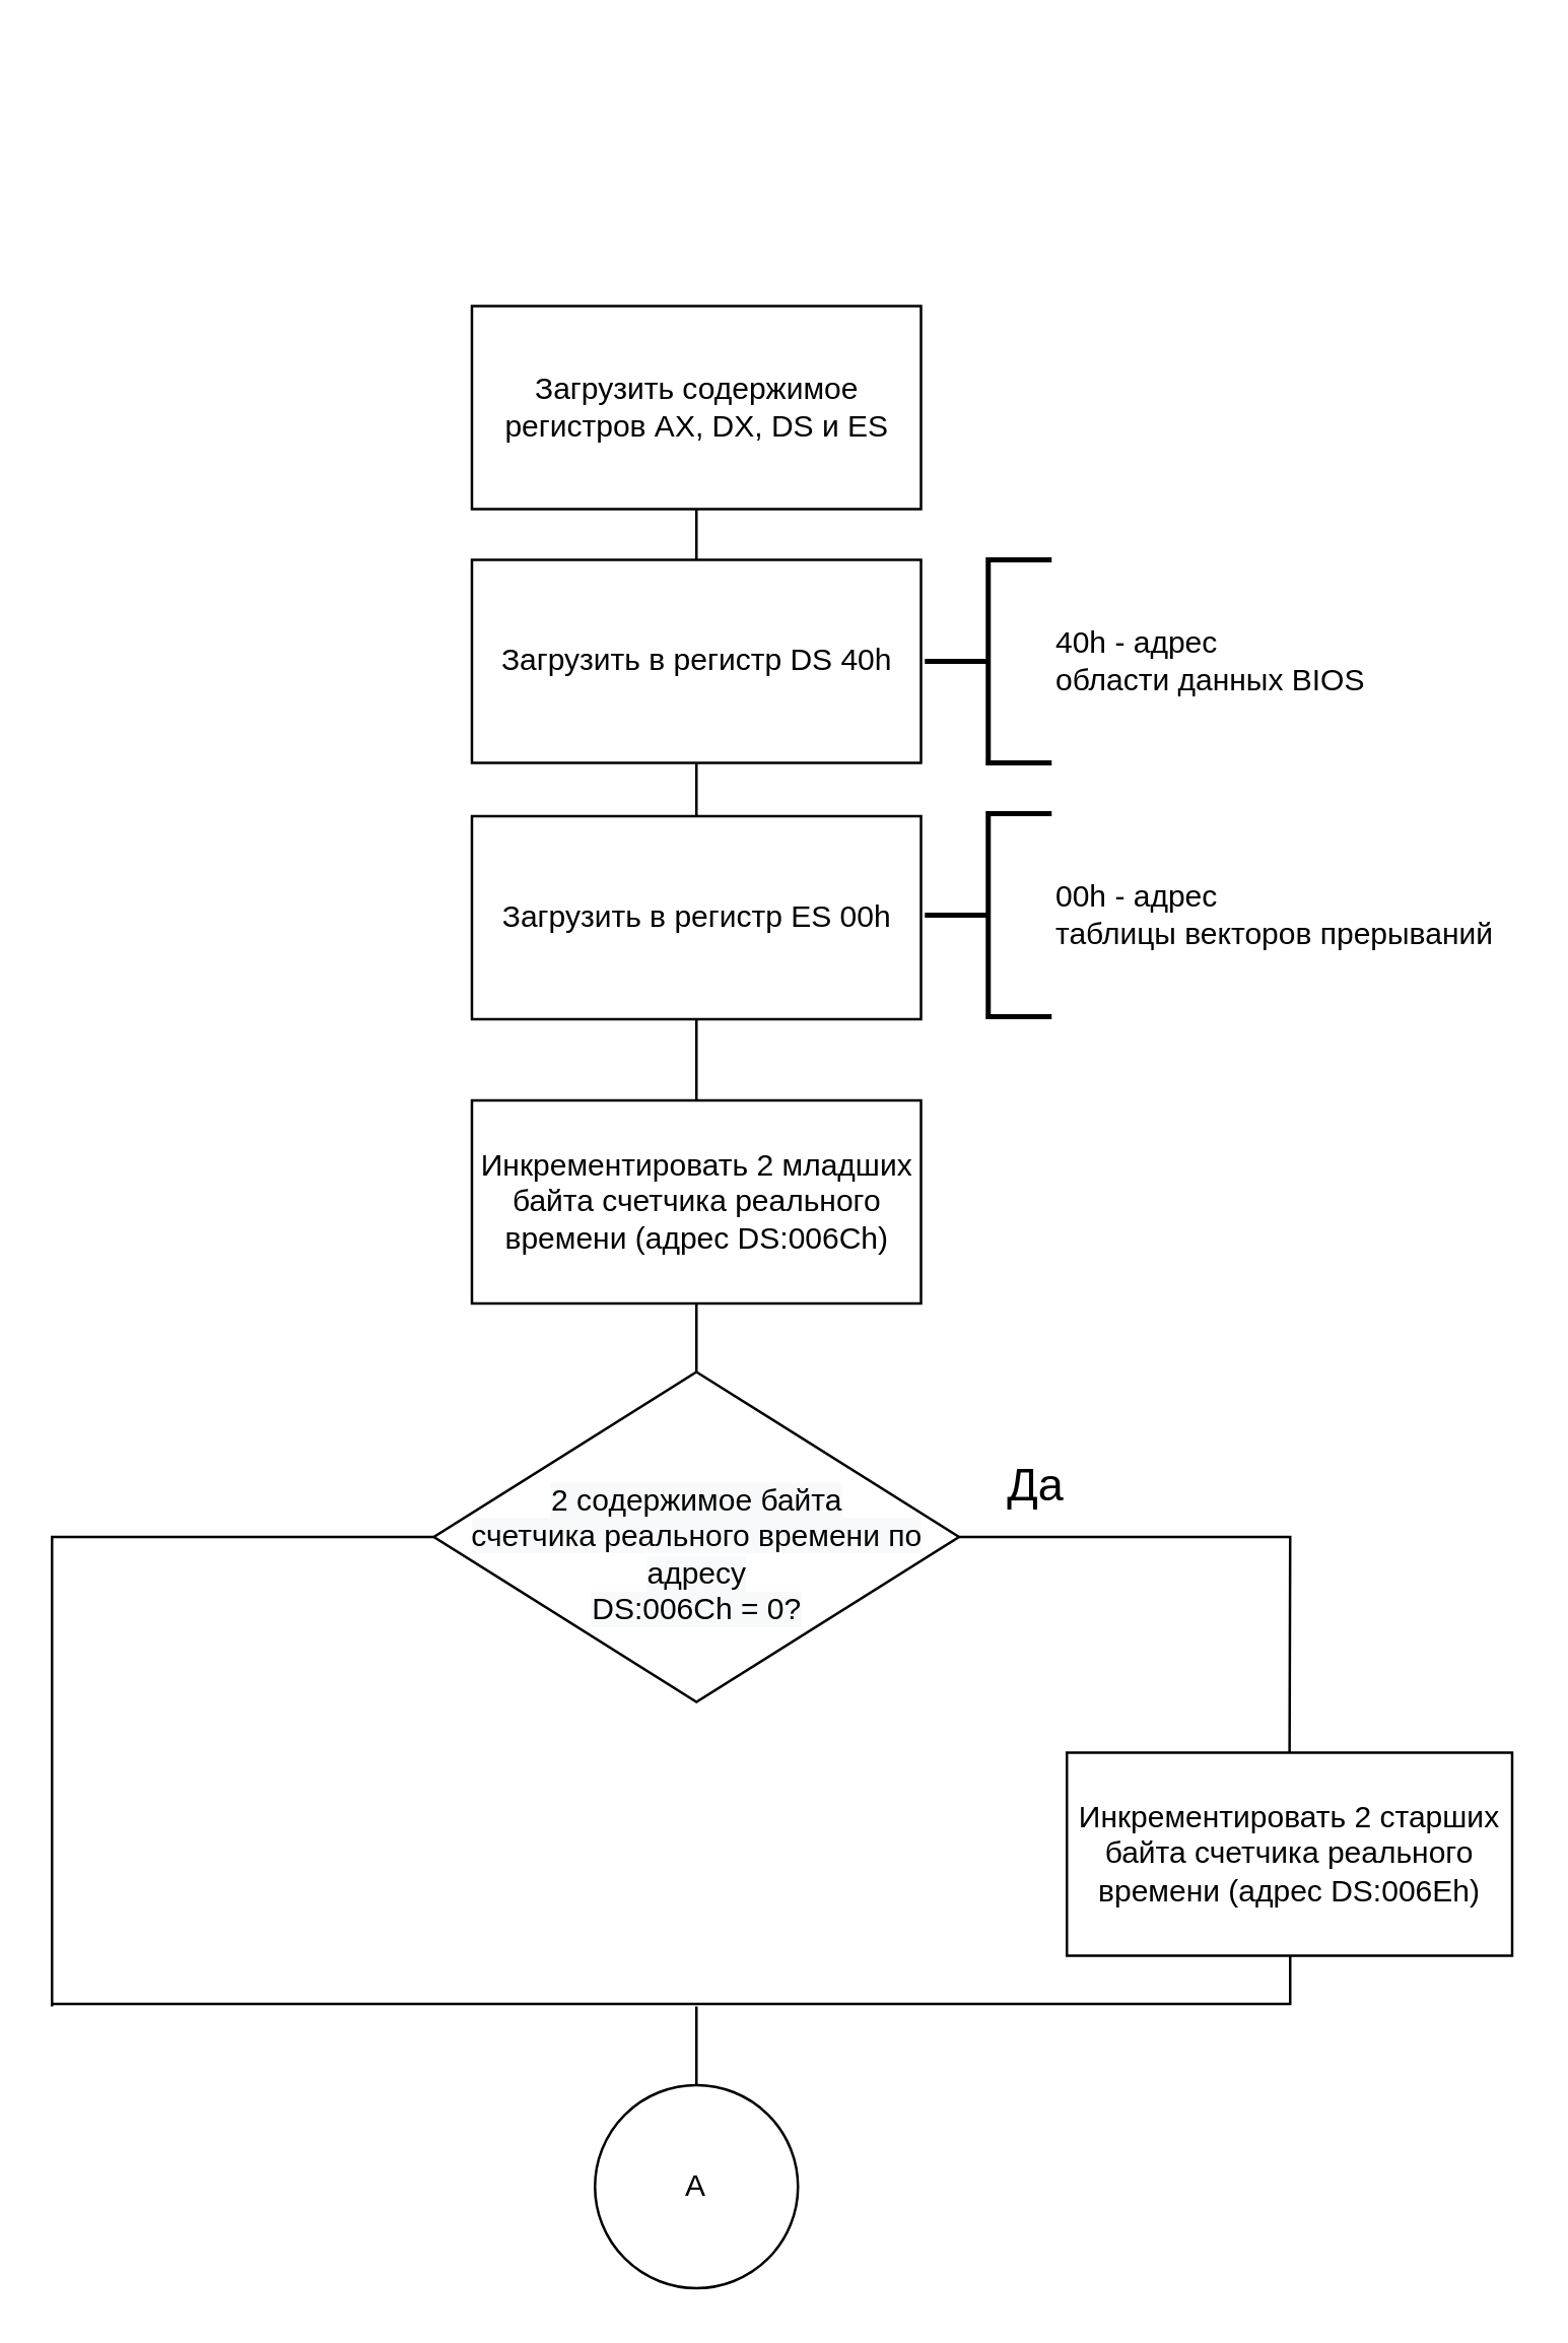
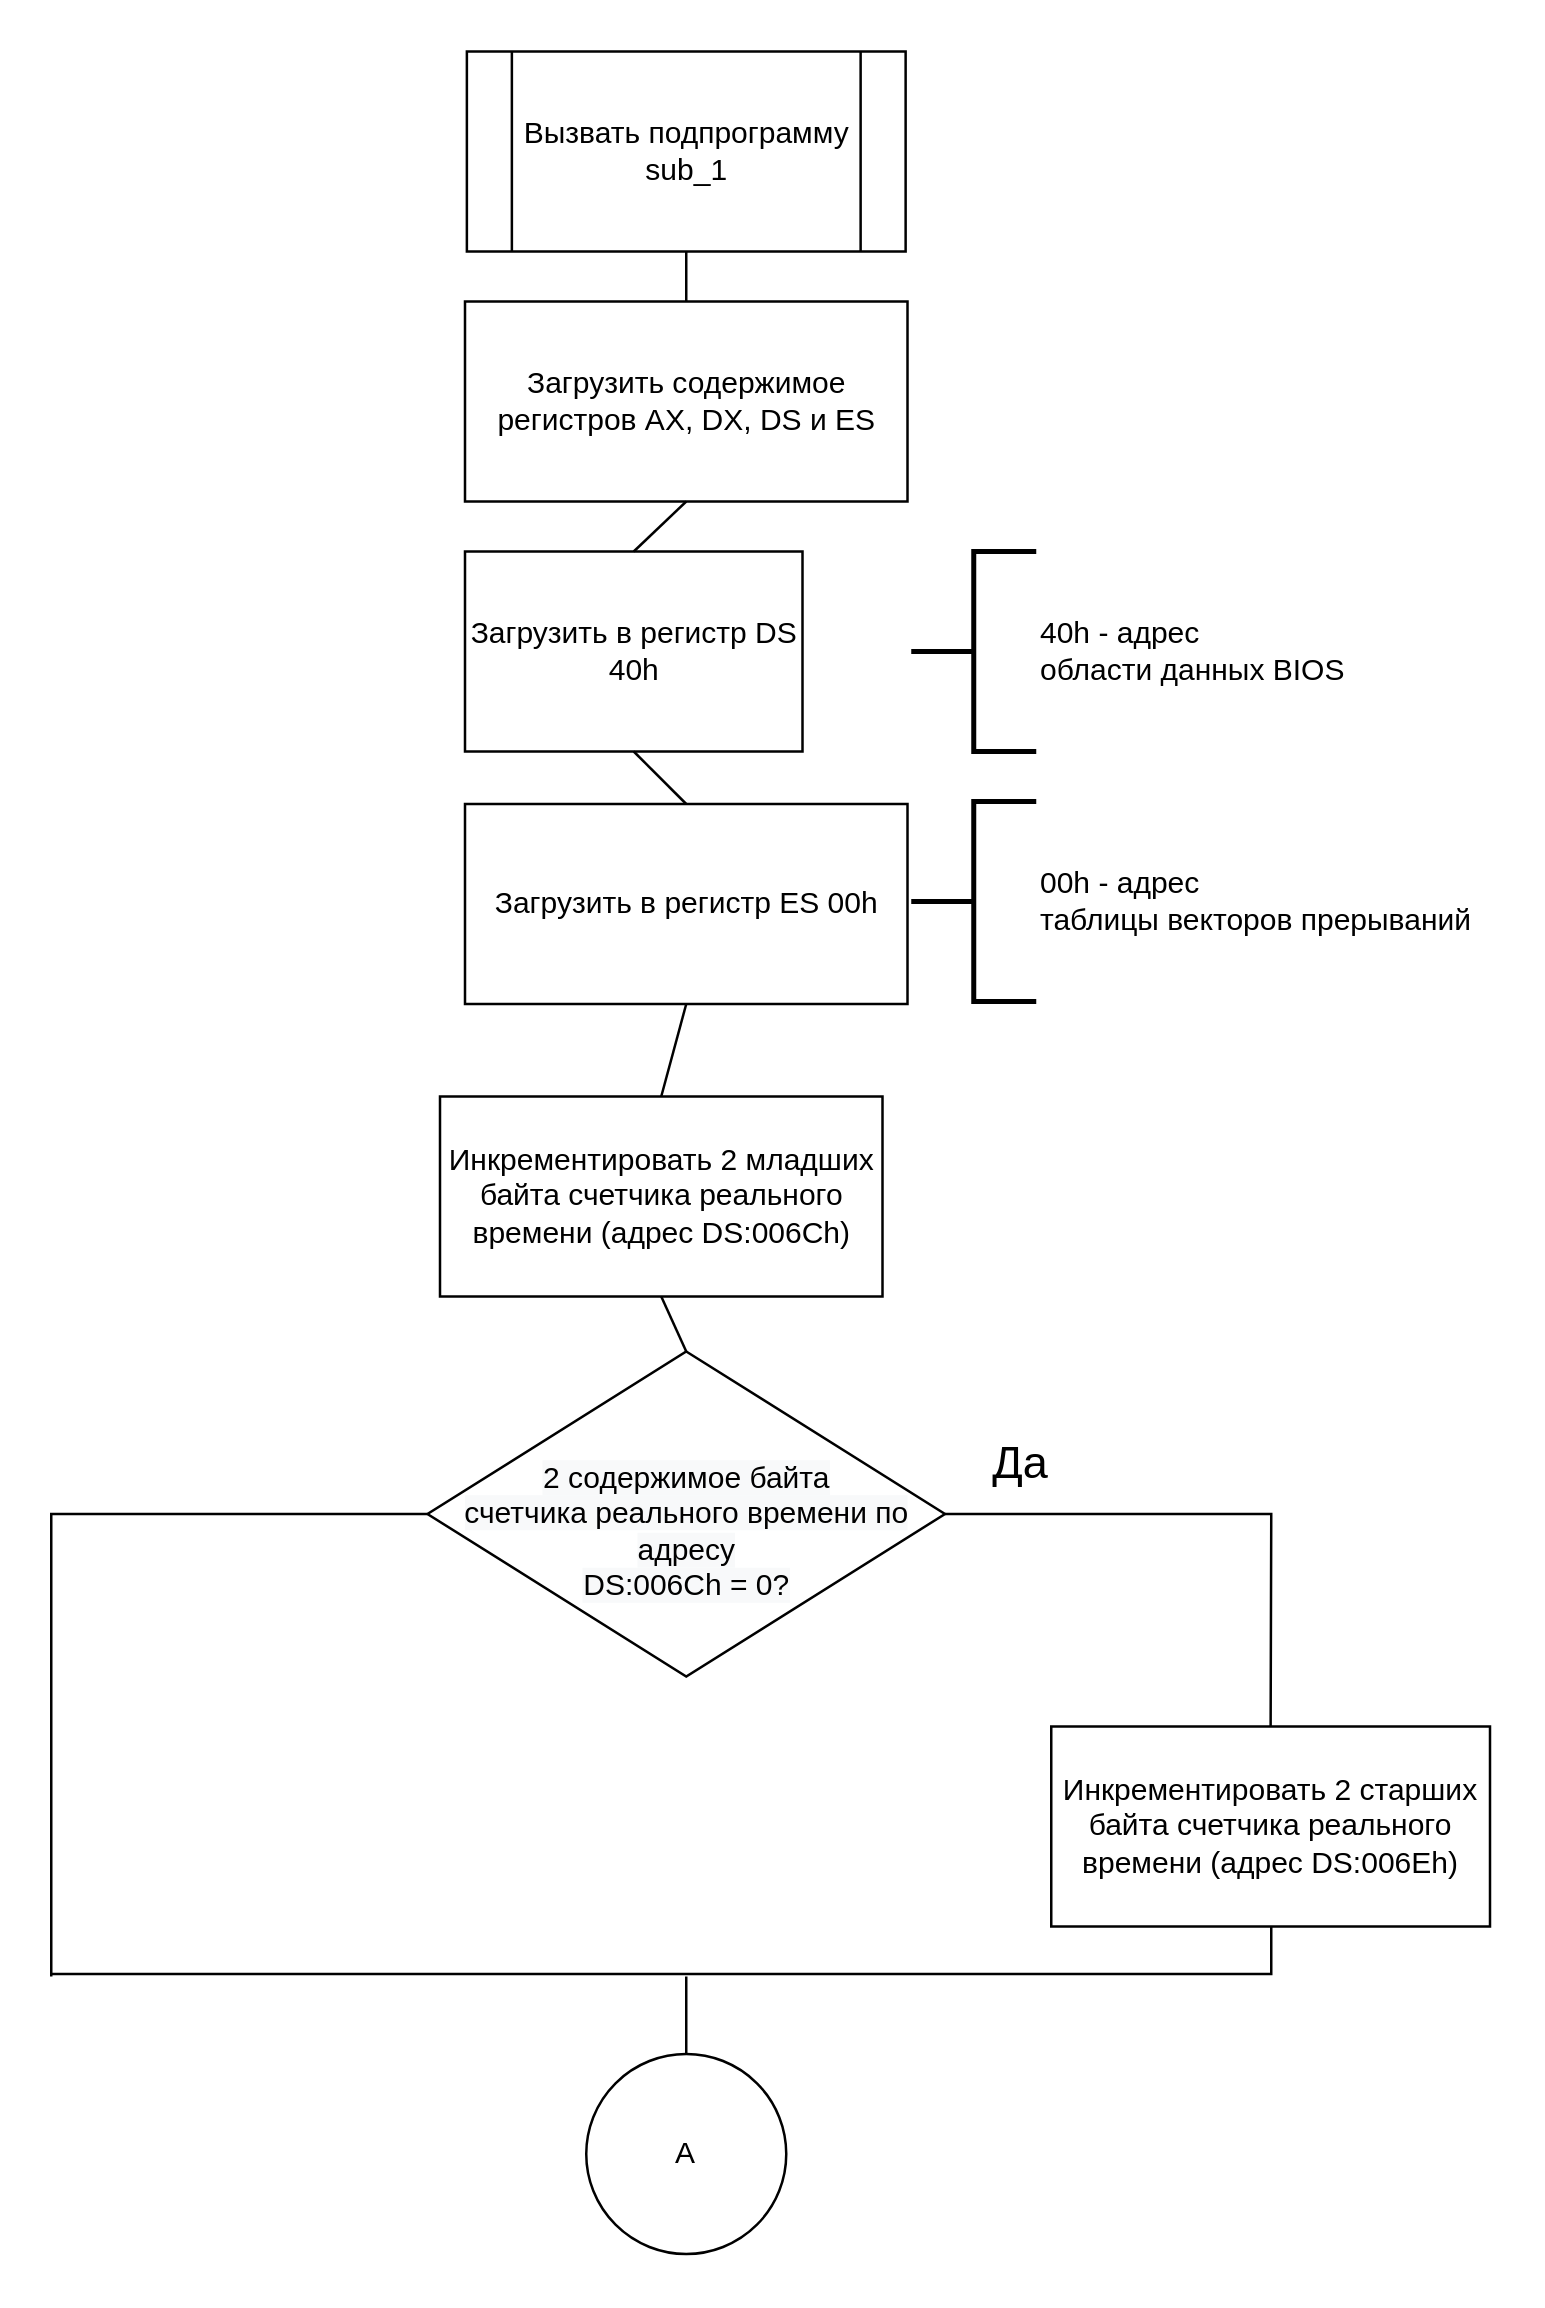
+ <mxCell id="3" value="Вызвать подпрограмму sub_1" style="shape=process;whiteSpace=wrap;html=1;backgroundOutline=1;" parent="1" vertex="1"><mxGeometry x="186.25" y="20" width="175.5" height="80" as="geometry" /></mxCell>
+ <mxCell id="14" value="" style="endArrow=none;html=1;rounded=0;fontSize=18;exitX=0.5;exitY=0;exitDx=0;exitDy=0;entryX=0.5;entryY=1;entryDx=0;entryDy=0;" parent="1" source="2" target="3" edge="1"><mxGeometry width="50" height="50" relative="1" as="geometry"><mxPoint x="270" y="200" as="sourcePoint" /><mxPoint x="320" y="150" as="targetPoint" /></mxGeometry></mxCell>
- <mxCell id="15" value="Загрузить в регистр DS 40h" style="rounded=0;whiteSpace=wrap;html=1;" parent="1" vertex="1"><mxGeometry x="185.5" y="220" width="177" height="80" as="geometry" /></mxCell>
+ <mxCell id="15" value="Загрузить в регистр DS 40h" style="rounded=0;whiteSpace=wrap;html=1;" parent="1" vertex="1"><mxGeometry x="185.5" y="220" width="135" height="80" as="geometry" /></mxCell>
- <mxCell id="4" value="Инкрементировать 2 младших байта счетчика реального времени (адрес DS:006Ch)" style="rounded=0;whiteSpace=wrap;html=1;" parent="1" vertex="1"><mxGeometry x="185.5" y="433" width="177" height="80" as="geometry" /></mxCell>
+ <mxCell id="4" value="Инкрементировать 2 младших байта счетчика реального времени (адрес DS:006Ch)" style="rounded=0;whiteSpace=wrap;html=1;" parent="1" vertex="1"><mxGeometry x="175.5" y="438" width="177" height="80" as="geometry" /></mxCell>
